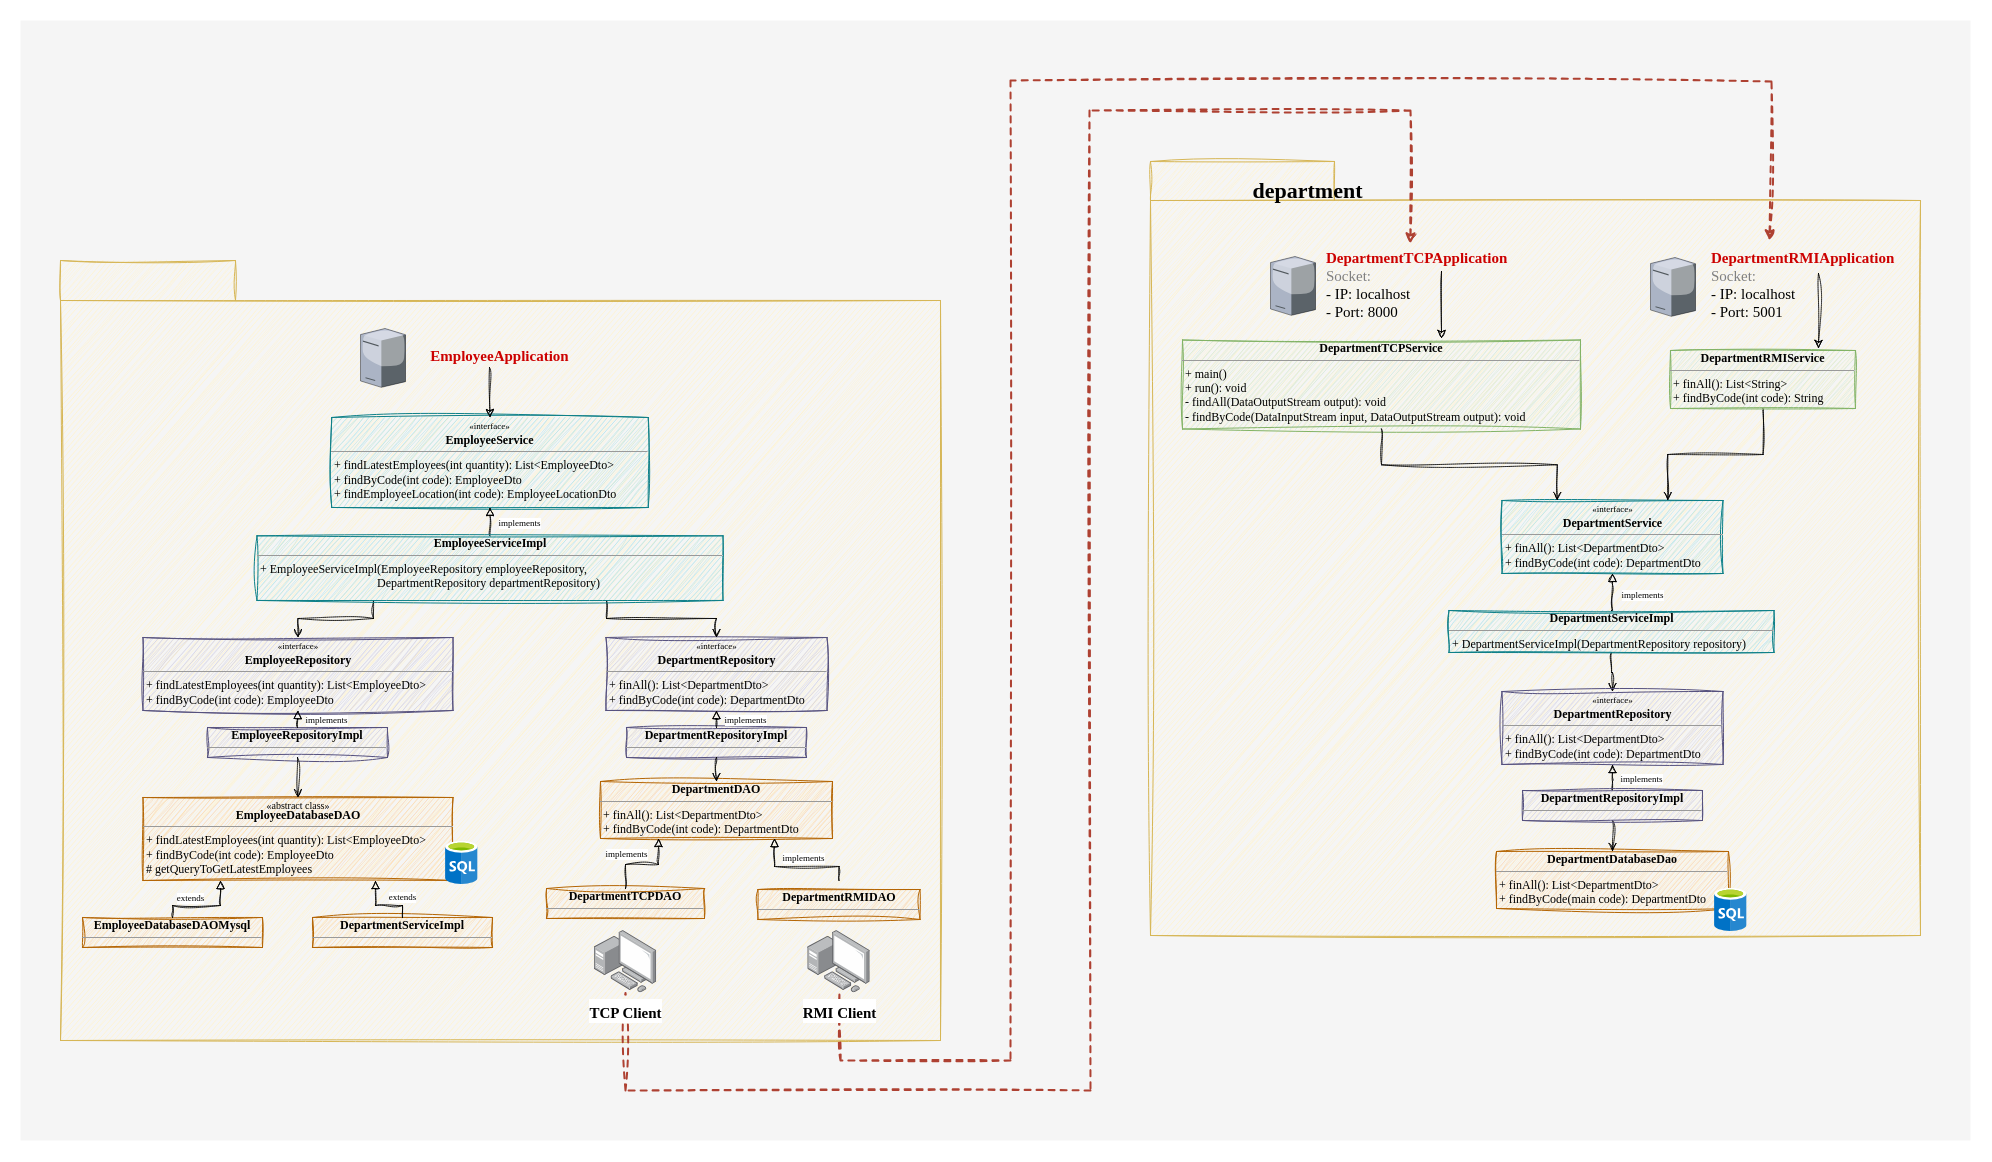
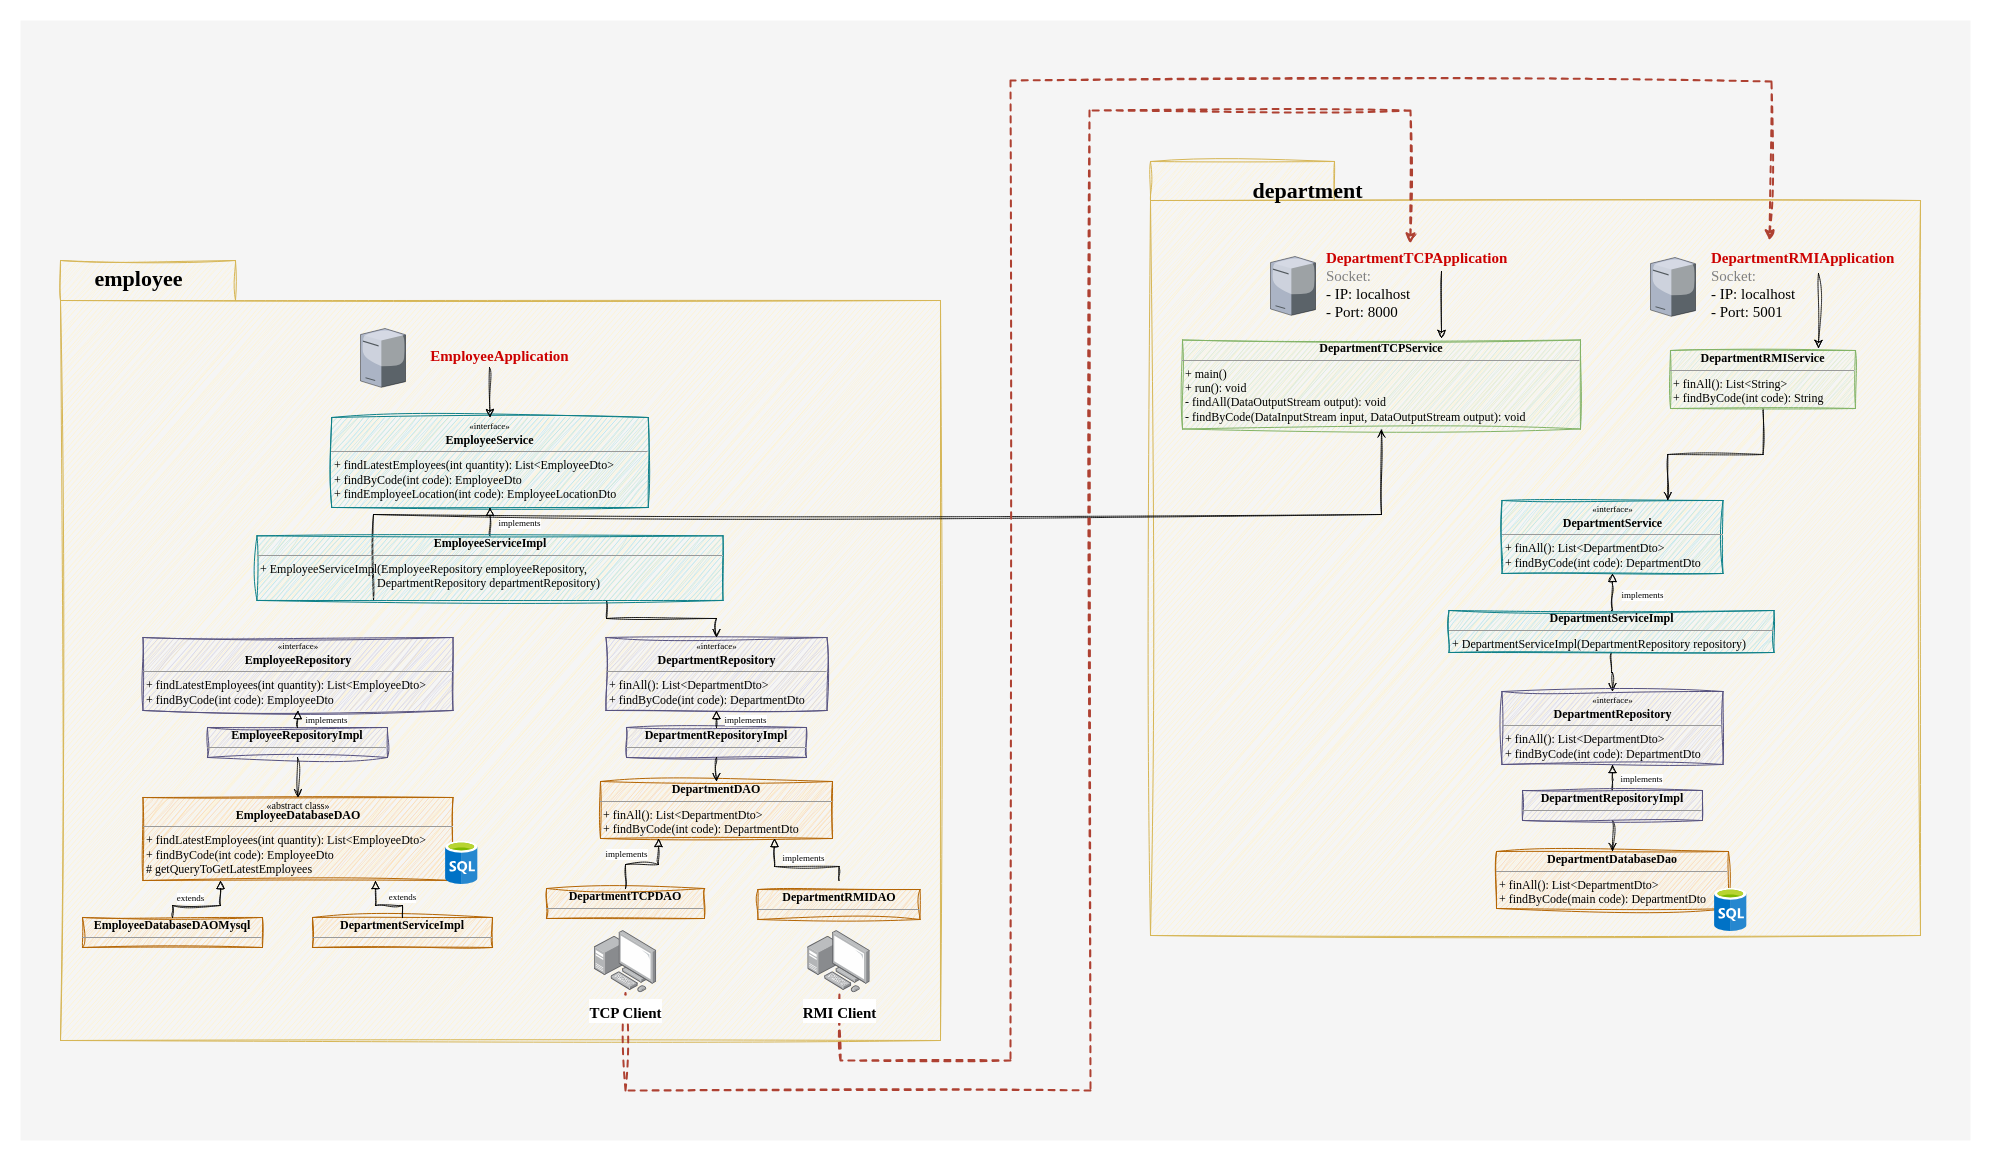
+ <mxCell id="66" value="employee" style="text;html=1;align=center;verticalAlign=middle;resizable=0;points=[];autosize=1;strokeColor=none;fillColor=none;fontStyle=1;fontFamily=Architects Daughter;fontSource=https%3A%2F%2Ffonts.googleapis.com%2Fcss%3Ffamily%3DArchitects%2BDaughter;fontSize=22;" parent="1" vertex="1"><mxGeometry x="78" y="259" width="120" height="40" as="geometry" /></mxCell>
- <mxCell id="13" style="edgeStyle=orthogonalEdgeStyle;rounded=0;orthogonalLoop=1;jettySize=auto;html=1;entryX=0.25;entryY=0;entryDx=0;entryDy=0;dashed=1;dashPattern=1 1;endArrow=open;endFill=0;exitX=0.5;exitY=1;exitDx=0;exitDy=0;fontFamily=Architects Daughter;fontSource=https%3A%2F%2Ffonts.googleapis.com%2Fcss%3Ffamily%3DArchitects%2BDaughter;sketch=1;curveFitting=1;jiggle=2;" parent="1" source="12" target="5" edge="1"><mxGeometry relative="1" as="geometry"><mxPoint x="1622" y="624" as="sourcePoint" /><mxPoint x="1502" y="789" as="targetPoint" /></mxGeometry></mxCell>
- <mxCell id="25" style="edgeStyle=elbowEdgeStyle;rounded=0;orthogonalLoop=1;jettySize=auto;html=1;dashed=1;dashPattern=1 1;endArrow=open;endFill=0;exitX=0.25;exitY=1;exitDx=0;exitDy=0;entryX=0.5;entryY=0;entryDx=0;entryDy=0;fontFamily=Architects Daughter;fontSource=https%3A%2F%2Ffonts.googleapis.com%2Fcss%3Ffamily%3DArchitects%2BDaughter;elbow=vertical;sketch=1;curveFitting=1;jiggle=2;" parent="1" source="67" target="21" edge="1"><mxGeometry relative="1" as="geometry"><mxPoint x="57" y="557" as="sourcePoint" /><mxPoint x="187" y="617" as="targetPoint" /></mxGeometry></mxCell>
+ <mxCell id="25" style="edgeStyle=elbowEdgeStyle;rounded=0;orthogonalLoop=1;jettySize=auto;html=1;dashed=1;dashPattern=1 1;endArrow=open;endFill=0;exitX=0.25;exitY=1;exitDx=0;exitDy=0;fontFamily=Architects Daughter;fontSource=https%3A%2F%2Ffonts.googleapis.com%2Fcss%3Ffamily%3DArchitects%2BDaughter;elbow=vertical;sketch=1;curveFitting=1;jiggle=2;" parent="1" source="67" target="12" edge="1"><mxGeometry relative="1" as="geometry"><mxPoint x="57" y="557" as="sourcePoint" /><mxPoint x="187" y="617" as="targetPoint" /></mxGeometry></mxCell>
